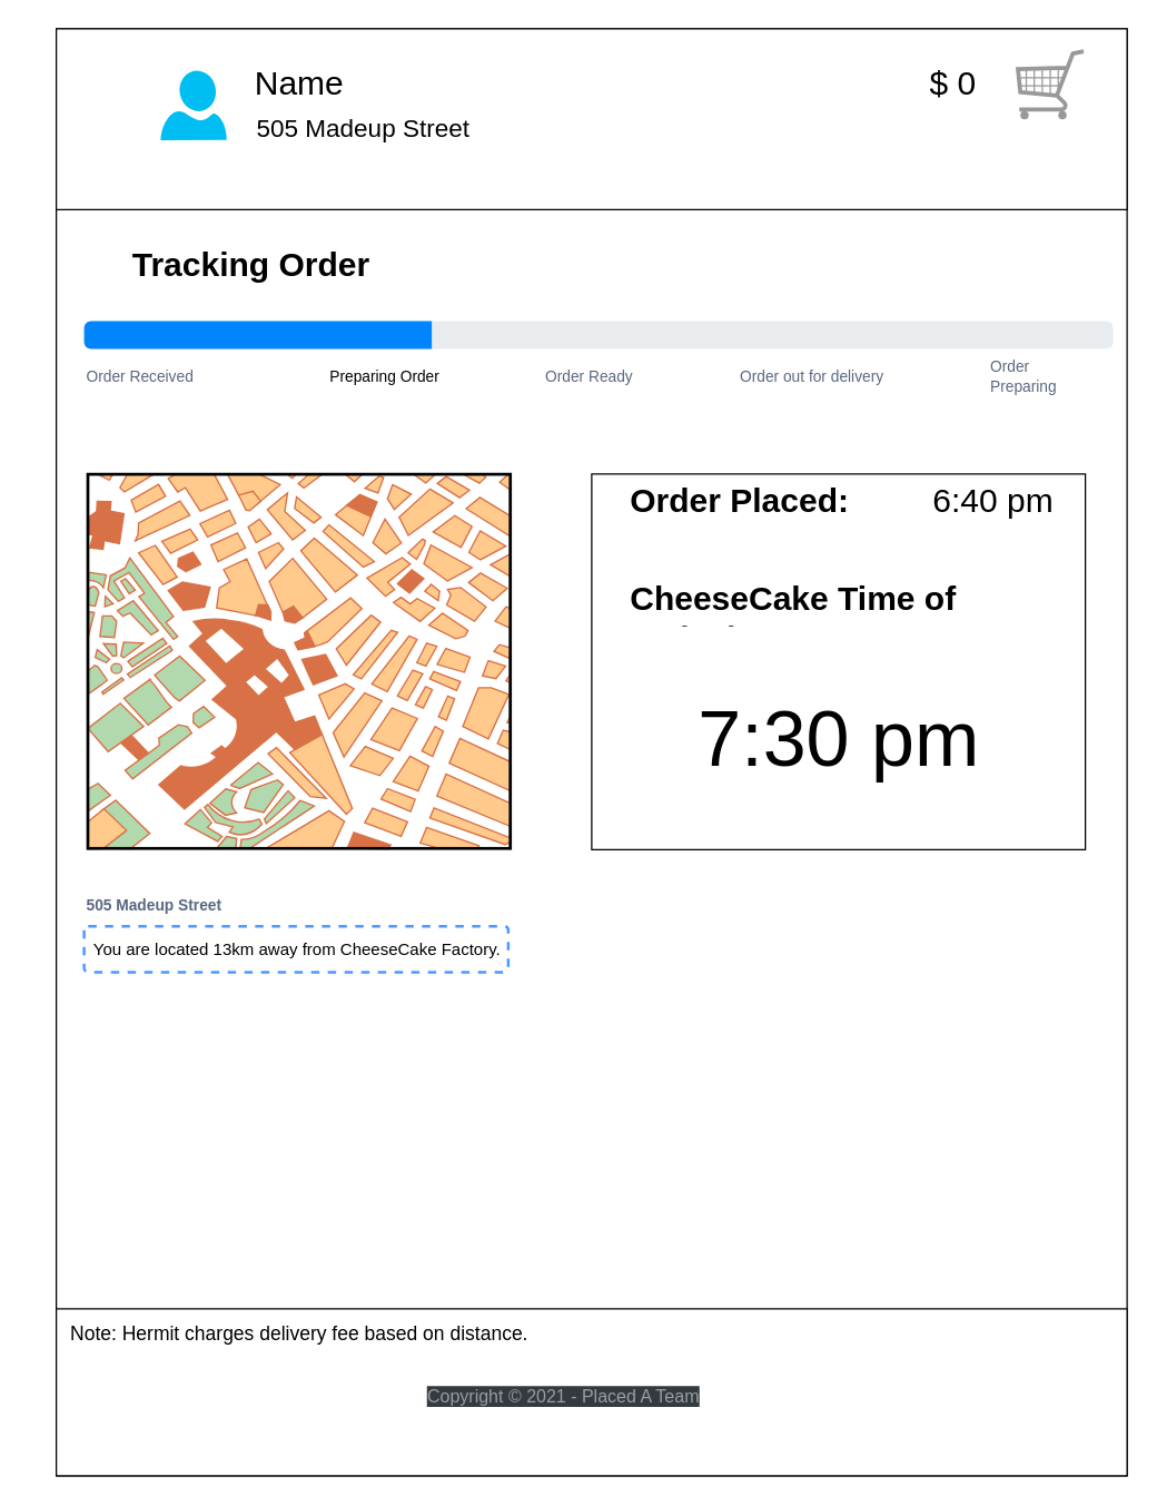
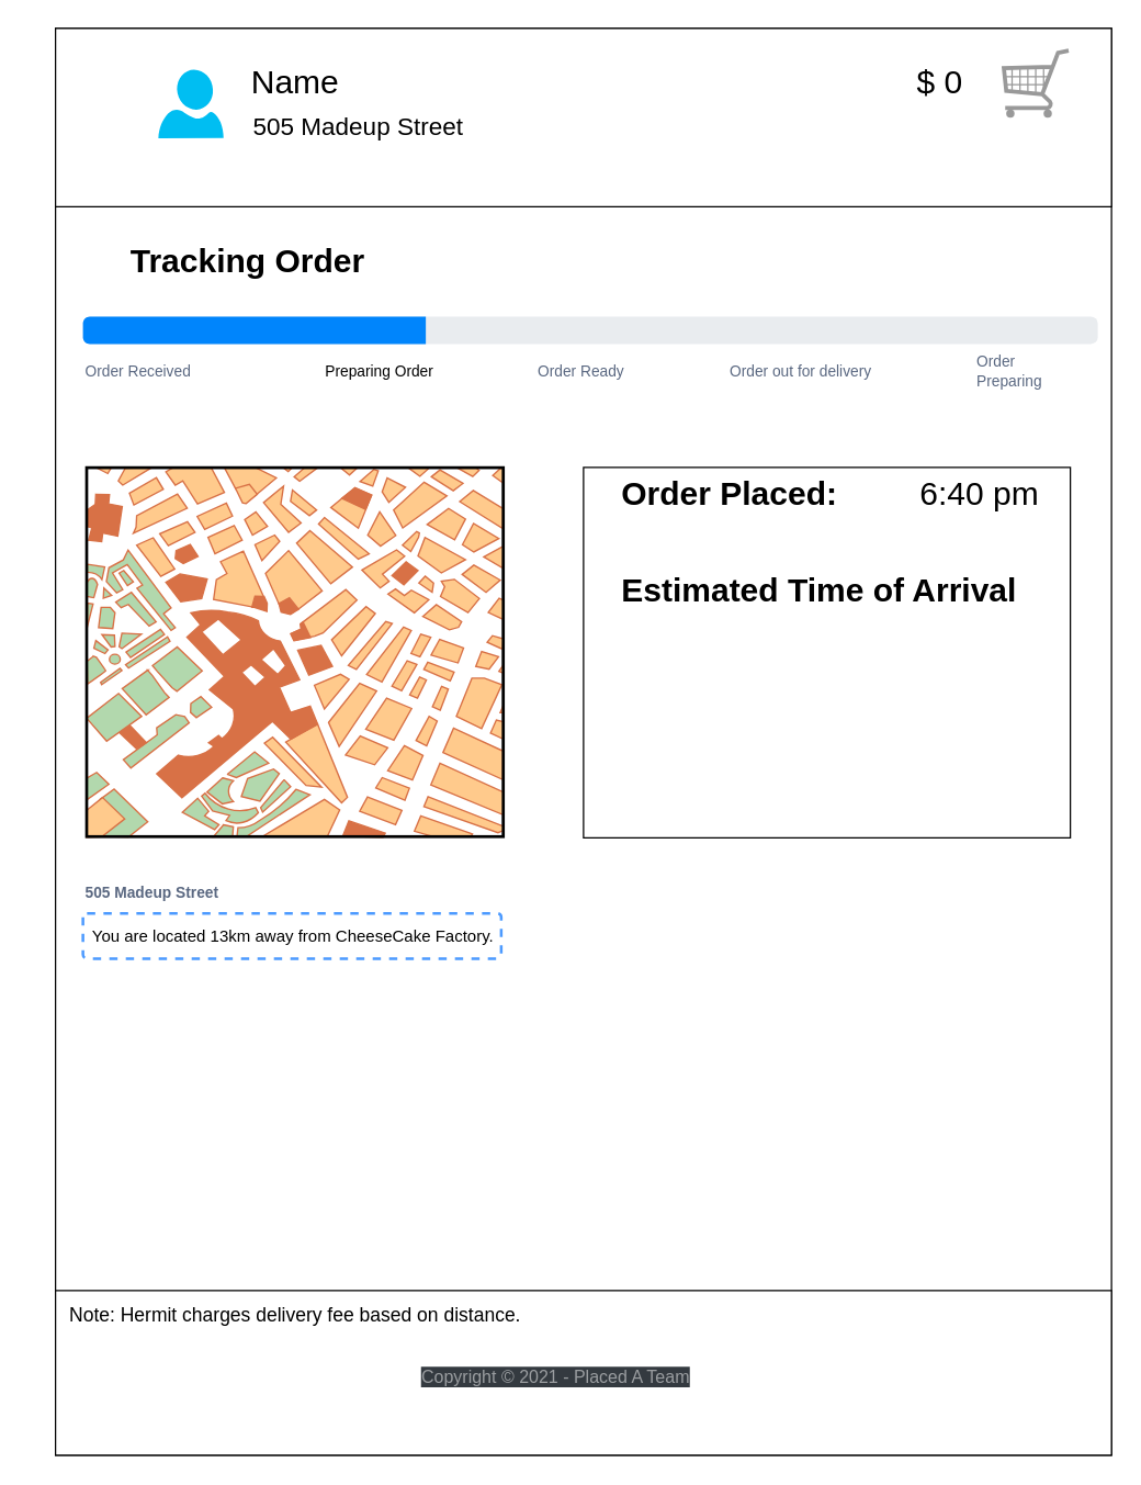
- <mxCell id="24" value="&lt;h1&gt;CheeseCake Time of Arrival&lt;/h1&gt;" style="text;html=1;strokeColor=none;fillColor=none;spacing=5;spacingTop=-20;whiteSpace=wrap;overflow=hidden;rounded=0;" parent="1" vertex="1"><mxGeometry x="447.5" y="410" width="310" height="40" as="geometry" /></mxCell>
+ <mxCell id="24" value="&lt;h1&gt;Estimated Time of Arrival&lt;/h1&gt;" style="text;html=1;strokeColor=none;fillColor=none;spacing=5;spacingTop=-20;whiteSpace=wrap;overflow=hidden;rounded=0;" parent="1" vertex="1"><mxGeometry x="447.5" y="410" width="310" height="40" as="geometry" /></mxCell>
- <mxCell id="25" value="&lt;font style=&quot;font-size: 56px&quot;&gt;7:30 pm&lt;/font&gt;" style="text;html=1;strokeColor=none;fillColor=none;align=center;verticalAlign=middle;whiteSpace=wrap;rounded=0;" parent="1" vertex="1"><mxGeometry x="497.5" y="470" width="210" height="120" as="geometry" /></mxCell>
